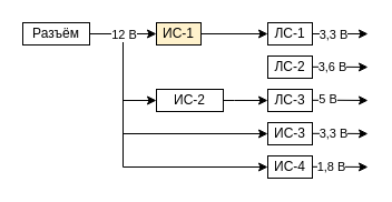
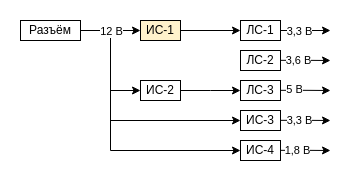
- <mxCell id="11" value="ИС-2" style="rounded=0;whiteSpace=wrap;html=1;" vertex="1" parent="1"><mxGeometry x="140" y="80" width="60" height="20" as="geometry" /></mxCell>
+ <mxCell id="11" value="ИС-2" style="rounded=0;whiteSpace=wrap;html=1;" vertex="1" parent="1"><mxGeometry x="140" y="80" width="40" height="20" as="geometry" /></mxCell>
